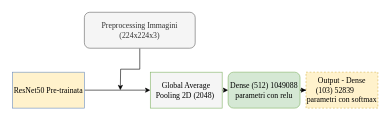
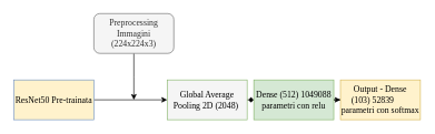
- <mxCell id="3" value="Preprocessing Immagini&lt;br&gt;(224x224x3)&lt;br&gt;" style="rounded=1;whiteSpace=wrap;html=1;fontFamily=Calibri;fontSize=13;fillColor=#f5f5f5;strokeColor=#666666;fontColor=#333333;" vertex="1" parent="1"><mxGeometry x="140" y="20" width="185" height="60" as="geometry" /></mxCell>
+ <mxCell id="3" value="Preprocessing Immagini&lt;br&gt;(224x224x3)&lt;br&gt;" style="rounded=1;whiteSpace=wrap;html=1;fontFamily=Calibri;fontSize=13;fillColor=#f5f5f5;strokeColor=#666666;fontColor=#333333;" vertex="1" parent="1"><mxGeometry x="140" y="20" width="120" height="60" as="geometry" /></mxCell>
- <mxCell id="6" style="edgeStyle=orthogonalEdgeStyle;rounded=0;orthogonalLoop=1;jettySize=auto;html=1;exitX=1;exitY=0.5;exitDx=0;exitDy=0;entryX=0;entryY=0.5;entryDx=0;entryDy=0;fontFamily=Calibri;fontSize=13;" edge="1" parent="1" source="7" target="9"><mxGeometry relative="1" as="geometry" /></mxCell>
+ <mxCell id="6" style="edgeStyle=orthogonalEdgeStyle;rounded=0;orthogonalLoop=1;jettySize=auto;html=1;exitX=1;exitY=0.5;exitDx=0;exitDy=0;entryX=0;entryY=0.5;entryDx=0;entryDy=0;fontFamily=Calibri;fontSize=13;endArrow=diamond;" edge="1" parent="1" source="7" target="9"><mxGeometry relative="1" as="geometry" /></mxCell>
- <mxCell id="9" value="Dense (512) &lt;span style=&quot;font-size: 13px;&quot;&gt;1049088 parametri con relu&lt;/span&gt;" style="whiteSpace=wrap;html=1;fontFamily=Calibri;fontSize=13;fillColor=#d5e8d4;strokeColor=#82b366;rounded=1;" vertex="1" parent="1"><mxGeometry x="380" y="120" width="120" height="60" as="geometry" /></mxCell>
+ <mxCell id="9" value="Dense (512) &lt;span style=&quot;font-size: 13px;&quot;&gt;1049088 parametri con relu&lt;/span&gt;" style="rounded=0;whiteSpace=wrap;html=1;fontFamily=Calibri;fontSize=13;fillColor=#d5e8d4;strokeColor=#82b366;" vertex="1" parent="1"><mxGeometry x="380" y="120" width="120" height="60" as="geometry" /></mxCell>
- <mxCell id="10" value="Output - Dense (103)&amp;nbsp;&lt;span style=&quot;font-size: 13px&quot;&gt;52839&amp;nbsp; &amp;nbsp; &amp;nbsp; &amp;nbsp; parametri con softmax&lt;/span&gt;" style="rounded=0;whiteSpace=wrap;html=1;fontFamily=Calibri;fontSize=13;fillColor=#fff2cc;strokeColor=#d6b656;dashed=1;" vertex="1" parent="1"><mxGeometry x="510" y="120" width="120" height="60" as="geometry" /></mxCell>
+ <mxCell id="10" value="Output - Dense (103)&amp;nbsp;&lt;span style=&quot;font-size: 13px&quot;&gt;52839&amp;nbsp; &amp;nbsp; &amp;nbsp; &amp;nbsp; parametri con softmax&lt;/span&gt;" style="rounded=0;whiteSpace=wrap;html=1;fontFamily=Calibri;fontSize=13;fillColor=#fff2cc;strokeColor=#d6b656;" vertex="1" parent="1"><mxGeometry x="510" y="120" width="120" height="60" as="geometry" /></mxCell>
